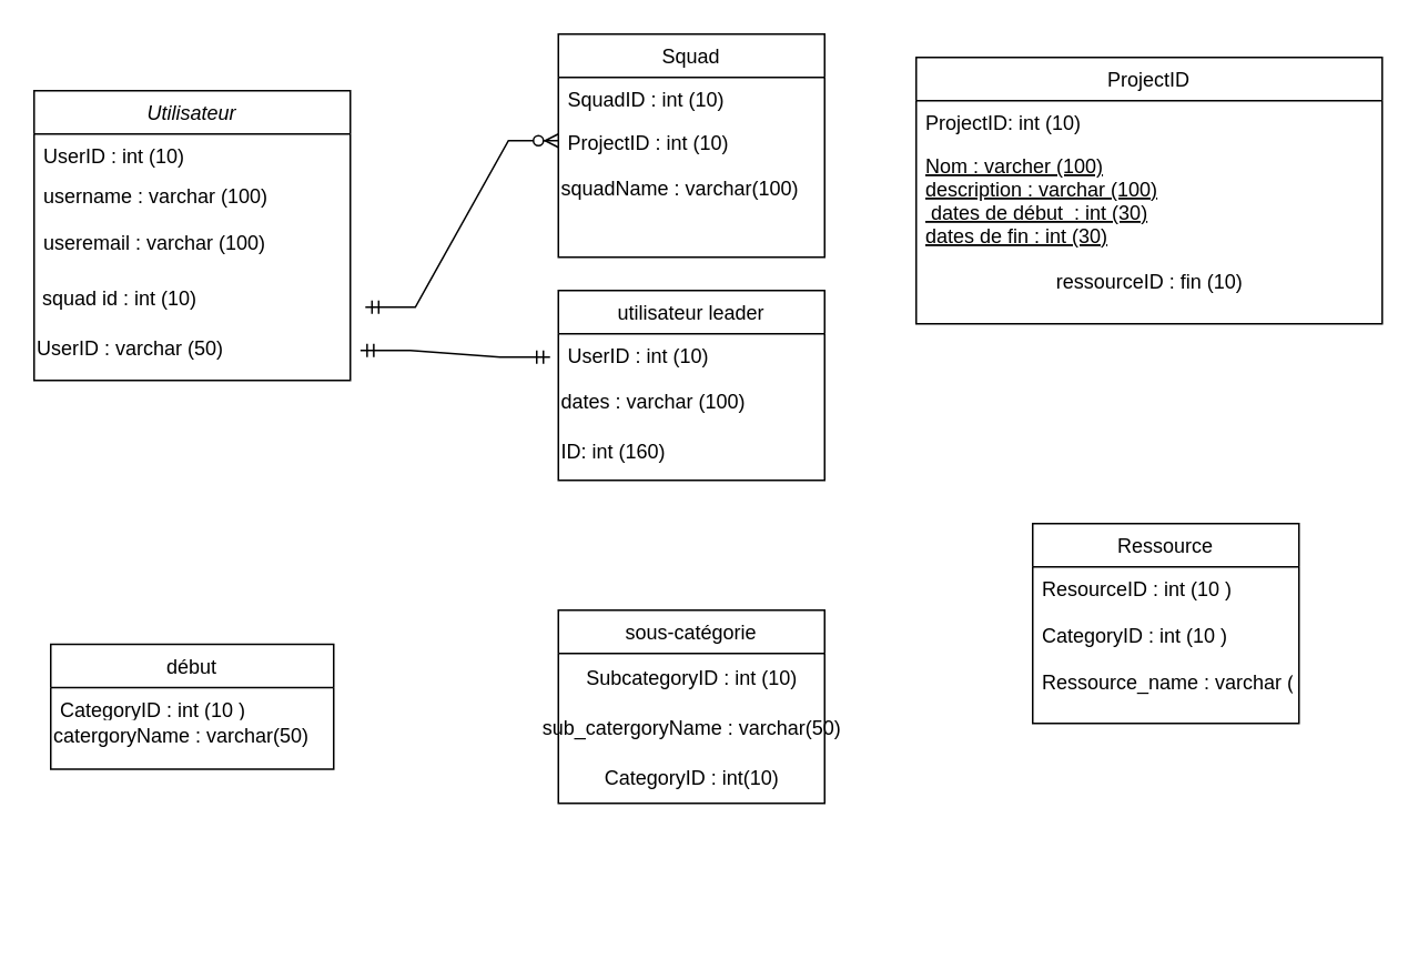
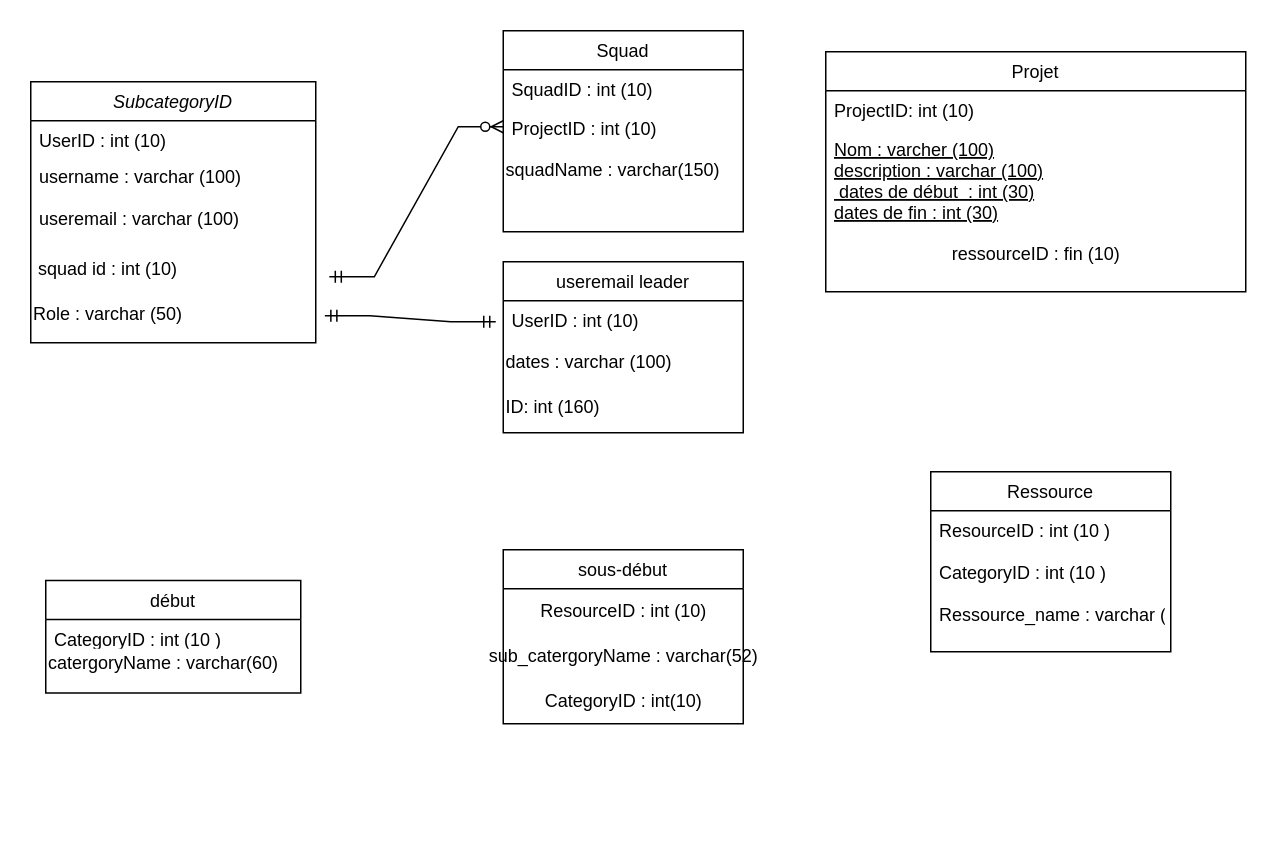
- <mxCell id="15" value="ProjectID " style="swimlane;fontStyle=0;align=center;verticalAlign=top;childLayout=stackLayout;horizontal=1;startSize=26;horizontalStack=0;resizeParent=1;resizeLast=0;collapsible=1;marginBottom=0;rounded=0;shadow=0;strokeWidth=1;" vertex="1" parent="1"><mxGeometry x="550" y="34" width="280" height="160" as="geometry"><mxRectangle x="130" y="380" width="160" height="26" as="alternateBounds" /></mxGeometry></mxCell>
+ <mxCell id="15" value="Projet " style="swimlane;fontStyle=0;align=center;verticalAlign=top;childLayout=stackLayout;horizontal=1;startSize=26;horizontalStack=0;resizeParent=1;resizeLast=0;collapsible=1;marginBottom=0;rounded=0;shadow=0;strokeWidth=1;" vertex="1" parent="1"><mxGeometry x="550" y="34" width="280" height="160" as="geometry"><mxRectangle x="130" y="380" width="160" height="26" as="alternateBounds" /></mxGeometry></mxCell>
- <mxCell id="10" value="Utilisateur " style="swimlane;fontStyle=2;align=center;verticalAlign=top;childLayout=stackLayout;horizontal=1;startSize=26;horizontalStack=0;resizeParent=1;resizeLast=0;collapsible=1;marginBottom=0;rounded=0;shadow=0;strokeWidth=1;" vertex="1" parent="1"><mxGeometry x="20" y="54" width="190" height="174" as="geometry"><mxRectangle x="230" y="140" width="160" height="26" as="alternateBounds" /></mxGeometry></mxCell>
+ <mxCell id="10" value="SubcategoryID " style="swimlane;fontStyle=2;align=center;verticalAlign=top;childLayout=stackLayout;horizontal=1;startSize=26;horizontalStack=0;resizeParent=1;resizeLast=0;collapsible=1;marginBottom=0;rounded=0;shadow=0;strokeWidth=1;" vertex="1" parent="1"><mxGeometry x="20" y="54" width="190" height="174" as="geometry"><mxRectangle x="230" y="140" width="160" height="26" as="alternateBounds" /></mxGeometry></mxCell>
- <mxCell id="9" value="&lt;div align=&quot;left&quot;&gt;squadName : varchar(100)&lt;br&gt;&lt;/div&gt;" style="text;html=1;align=left;verticalAlign=middle;resizable=0;points=[];autosize=1;strokeColor=none;fillColor=none;" vertex="1" parent="6"><mxGeometry y="78" width="160" height="30" as="geometry" /></mxCell>
+ <mxCell id="9" value="&lt;div align=&quot;left&quot;&gt;squadName : varchar(150)&lt;br&gt;&lt;/div&gt;" style="text;html=1;align=left;verticalAlign=middle;resizable=0;points=[];autosize=1;strokeColor=none;fillColor=none;" vertex="1" parent="6"><mxGeometry y="78" width="160" height="30" as="geometry" /></mxCell>
- <mxCell id="2" value="utilisateur leader" style="swimlane;fontStyle=0;align=center;verticalAlign=top;childLayout=stackLayout;horizontal=1;startSize=26;horizontalStack=0;resizeParent=1;resizeLast=0;collapsible=1;marginBottom=0;rounded=0;shadow=0;strokeWidth=1;" vertex="1" parent="1"><mxGeometry x="335" y="174" width="160" height="114" as="geometry"><mxRectangle x="550" y="140" width="160" height="26" as="alternateBounds" /></mxGeometry></mxCell>
+ <mxCell id="2" value="useremail leader" style="swimlane;fontStyle=0;align=center;verticalAlign=top;childLayout=stackLayout;horizontal=1;startSize=26;horizontalStack=0;resizeParent=1;resizeLast=0;collapsible=1;marginBottom=0;rounded=0;shadow=0;strokeWidth=1;" vertex="1" parent="1"><mxGeometry x="335" y="174" width="160" height="114" as="geometry"><mxRectangle x="550" y="140" width="160" height="26" as="alternateBounds" /></mxGeometry></mxCell>
- <mxCell id="14" value="UserID : varchar (50)&amp;nbsp; " style="text;html=1;align=left;verticalAlign=middle;resizable=0;points=[];autosize=1;strokeColor=none;fillColor=none;" vertex="1" parent="10"><mxGeometry y="140" width="190" height="30" as="geometry" /></mxCell>
+ <mxCell id="14" value="Role : varchar (50)&amp;nbsp; " style="text;html=1;align=left;verticalAlign=middle;resizable=0;points=[];autosize=1;strokeColor=none;fillColor=none;" vertex="1" parent="10"><mxGeometry y="140" width="190" height="30" as="geometry" /></mxCell>
- <mxCell id="25" value=" sous-catégorie" style="swimlane;fontStyle=0;align=center;verticalAlign=top;childLayout=stackLayout;horizontal=1;startSize=26;horizontalStack=0;resizeParent=1;resizeLast=0;collapsible=1;marginBottom=0;rounded=0;shadow=0;strokeWidth=1;" vertex="1" parent="1"><mxGeometry x="335" y="366" width="160" height="116" as="geometry"><mxRectangle x="340" y="380" width="170" height="26" as="alternateBounds" /></mxGeometry></mxCell>
+ <mxCell id="25" value=" sous-début" style="swimlane;fontStyle=0;align=center;verticalAlign=top;childLayout=stackLayout;horizontal=1;startSize=26;horizontalStack=0;resizeParent=1;resizeLast=0;collapsible=1;marginBottom=0;rounded=0;shadow=0;strokeWidth=1;" vertex="1" parent="1"><mxGeometry x="335" y="366" width="160" height="116" as="geometry"><mxRectangle x="340" y="380" width="170" height="26" as="alternateBounds" /></mxGeometry></mxCell>
- <mxCell id="26" value="SubcategoryID : int (10)" style="text;html=1;align=center;verticalAlign=middle;resizable=0;points=[];autosize=1;strokeColor=none;fillColor=none;" vertex="1" parent="25"><mxGeometry y="26" width="160" height="30" as="geometry" /></mxCell>
+ <mxCell id="26" value="ResourceID : int (10)" style="text;html=1;align=center;verticalAlign=middle;resizable=0;points=[];autosize=1;strokeColor=none;fillColor=none;" vertex="1" parent="25"><mxGeometry y="26" width="160" height="30" as="geometry" /></mxCell>
- <mxCell id="27" value="sub_catergoryName : varchar(50)" style="text;html=1;align=center;verticalAlign=middle;resizable=0;points=[];autosize=1;strokeColor=none;fillColor=none;" vertex="1" parent="25"><mxGeometry y="56" width="160" height="30" as="geometry" /></mxCell>
+ <mxCell id="27" value="sub_catergoryName : varchar(52)" style="text;html=1;align=center;verticalAlign=middle;resizable=0;points=[];autosize=1;strokeColor=none;fillColor=none;" vertex="1" parent="25"><mxGeometry y="56" width="160" height="30" as="geometry" /></mxCell>
- <mxCell id="23" value="&lt;div align=&quot;left&quot;&gt;catergoryName : varchar(50)&lt;br&gt;&lt;/div&gt;" style="text;html=1;align=left;verticalAlign=middle;resizable=0;points=[];autosize=1;strokeColor=none;fillColor=none;" vertex="1" parent="21"><mxGeometry y="40" width="170" height="30" as="geometry" /></mxCell>
+ <mxCell id="23" value="&lt;div align=&quot;left&quot;&gt;catergoryName : varchar(60)&lt;br&gt;&lt;/div&gt;" style="text;html=1;align=left;verticalAlign=middle;resizable=0;points=[];autosize=1;strokeColor=none;fillColor=none;" vertex="1" parent="21"><mxGeometry y="40" width="170" height="30" as="geometry" /></mxCell>
